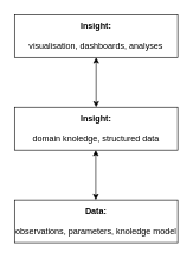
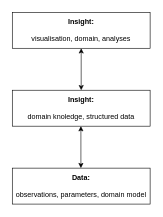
- <mxCell id="2" value="&lt;b&gt;Insight:&lt;/b&gt;&lt;br&gt;&lt;br&gt;visualisation, dashboards, analyses" style="rounded=0;whiteSpace=wrap;html=1;fillColor=none;" vertex="1" parent="1"><mxGeometry x="20" y="20" width="230" height="60" as="geometry" /></mxCell>
+ <mxCell id="2" value="&lt;b&gt;Insight:&lt;/b&gt;&lt;br&gt;&lt;br&gt;visualisation, domain, analyses" style="rounded=0;whiteSpace=wrap;html=1;fillColor=none;" vertex="1" parent="1"><mxGeometry x="20" y="20" width="230" height="60" as="geometry" /></mxCell>
- <mxCell id="6" value="&lt;b&gt;Data:&lt;/b&gt;&lt;br&gt;&lt;br&gt;observations, parameters, knoledge model" style="rounded=0;whiteSpace=wrap;html=1;fillColor=none;" vertex="1" parent="1"><mxGeometry x="20" y="280" width="230" height="60" as="geometry" /></mxCell>
+ <mxCell id="6" value="&lt;b&gt;Data:&lt;/b&gt;&lt;br&gt;&lt;br&gt;observations, parameters, domain model" style="rounded=0;whiteSpace=wrap;html=1;fillColor=none;" vertex="1" parent="1"><mxGeometry x="20" y="280" width="230" height="60" as="geometry" /></mxCell>
